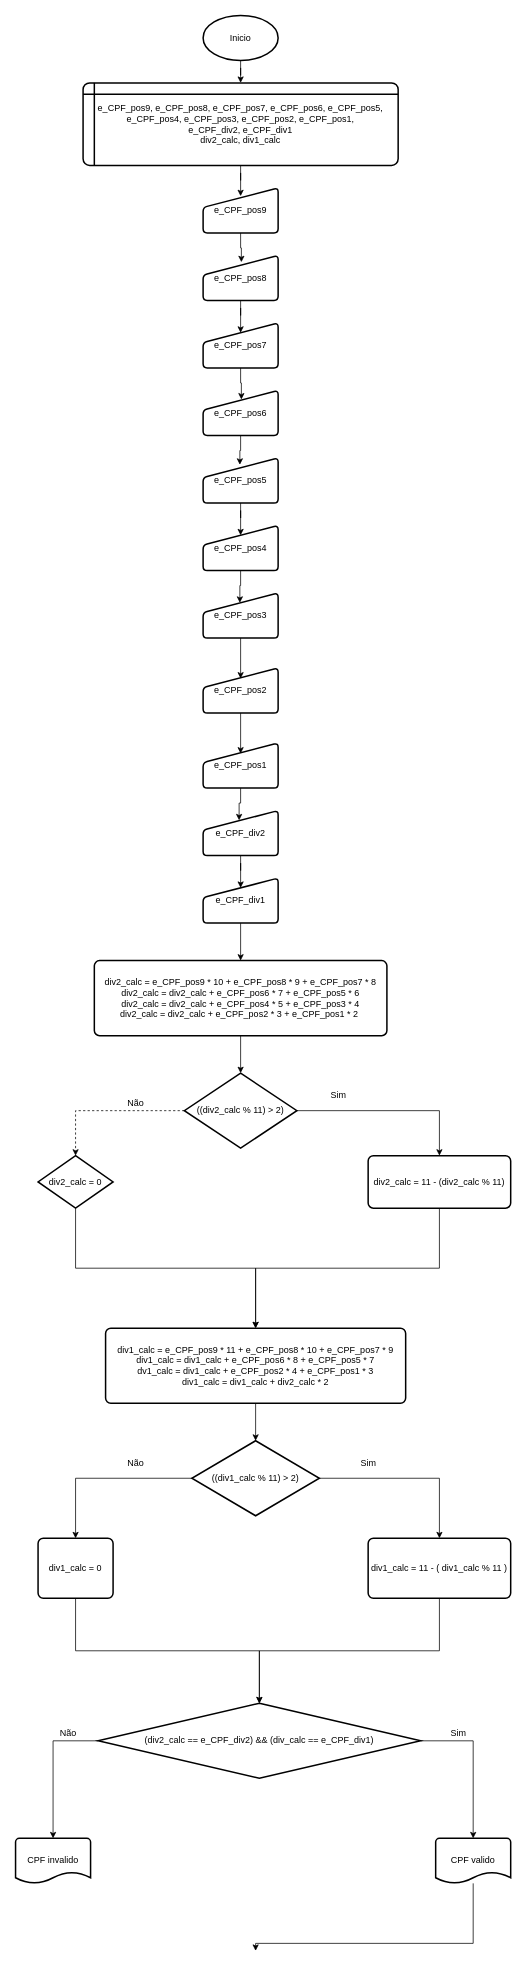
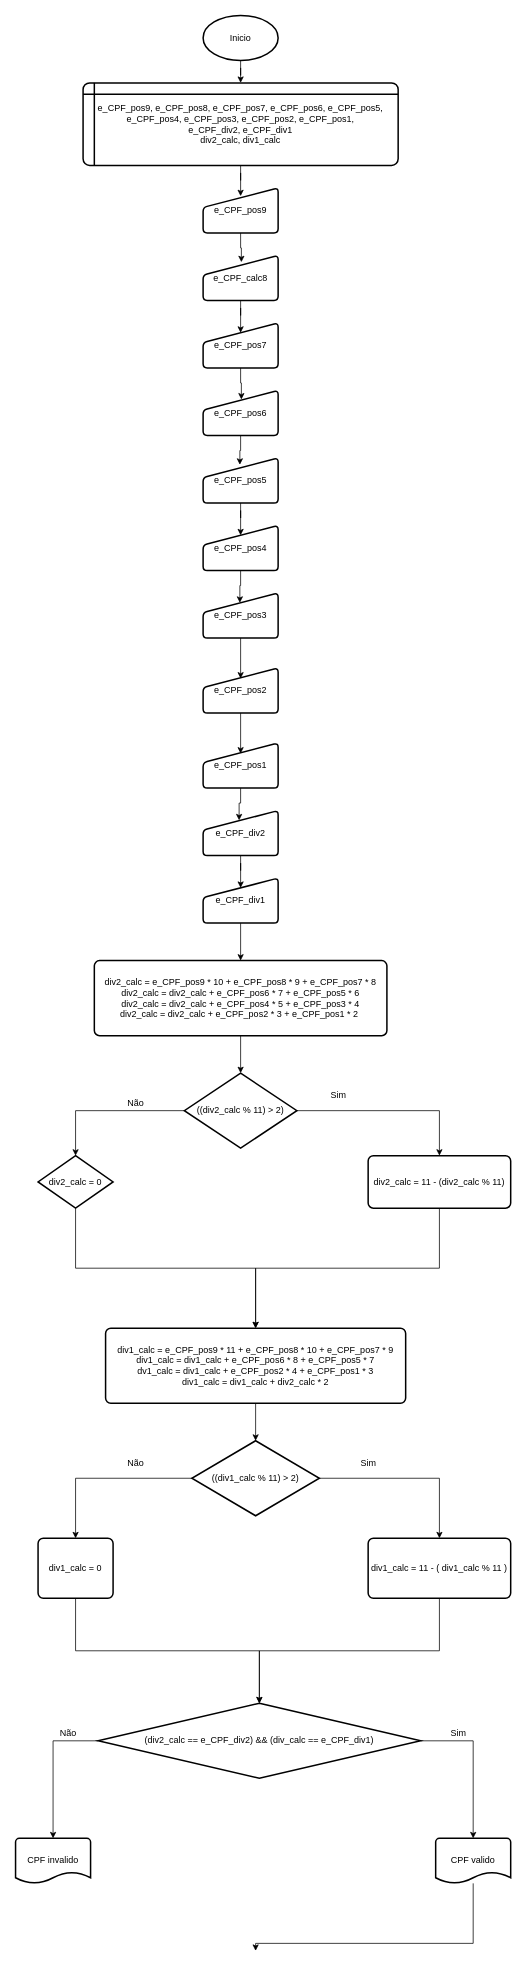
- <mxCell id="11" value="&lt;font style=&quot;vertical-align: inherit&quot;&gt;&lt;font style=&quot;vertical-align: inherit&quot;&gt;e_CPF_pos8&lt;/font&gt;&lt;/font&gt;" style="html=1;strokeWidth=2;shape=manualInput;whiteSpace=wrap;rounded=1;size=26;arcSize=11;" parent="1" vertex="1"><mxGeometry x="270" y="340" width="100" height="60" as="geometry" /></mxCell>
+ <mxCell id="11" value="&lt;font style=&quot;vertical-align: inherit&quot;&gt;&lt;font style=&quot;vertical-align: inherit&quot;&gt;e_CPF_calc8&lt;/font&gt;&lt;/font&gt;" style="html=1;strokeWidth=2;shape=manualInput;whiteSpace=wrap;rounded=1;size=26;arcSize=11;" parent="1" vertex="1"><mxGeometry x="270" y="340" width="100" height="60" as="geometry" /></mxCell>
- <mxCell id="29" style="edgeStyle=orthogonalEdgeStyle;rounded=0;orthogonalLoop=1;jettySize=auto;html=1;dashed=1;" parent="1" source="30" target="36" edge="1"><mxGeometry relative="1" as="geometry" /></mxCell>
+ <mxCell id="29" style="edgeStyle=orthogonalEdgeStyle;rounded=0;orthogonalLoop=1;jettySize=auto;html=1;" parent="1" source="30" target="36" edge="1"><mxGeometry relative="1" as="geometry" /></mxCell>
